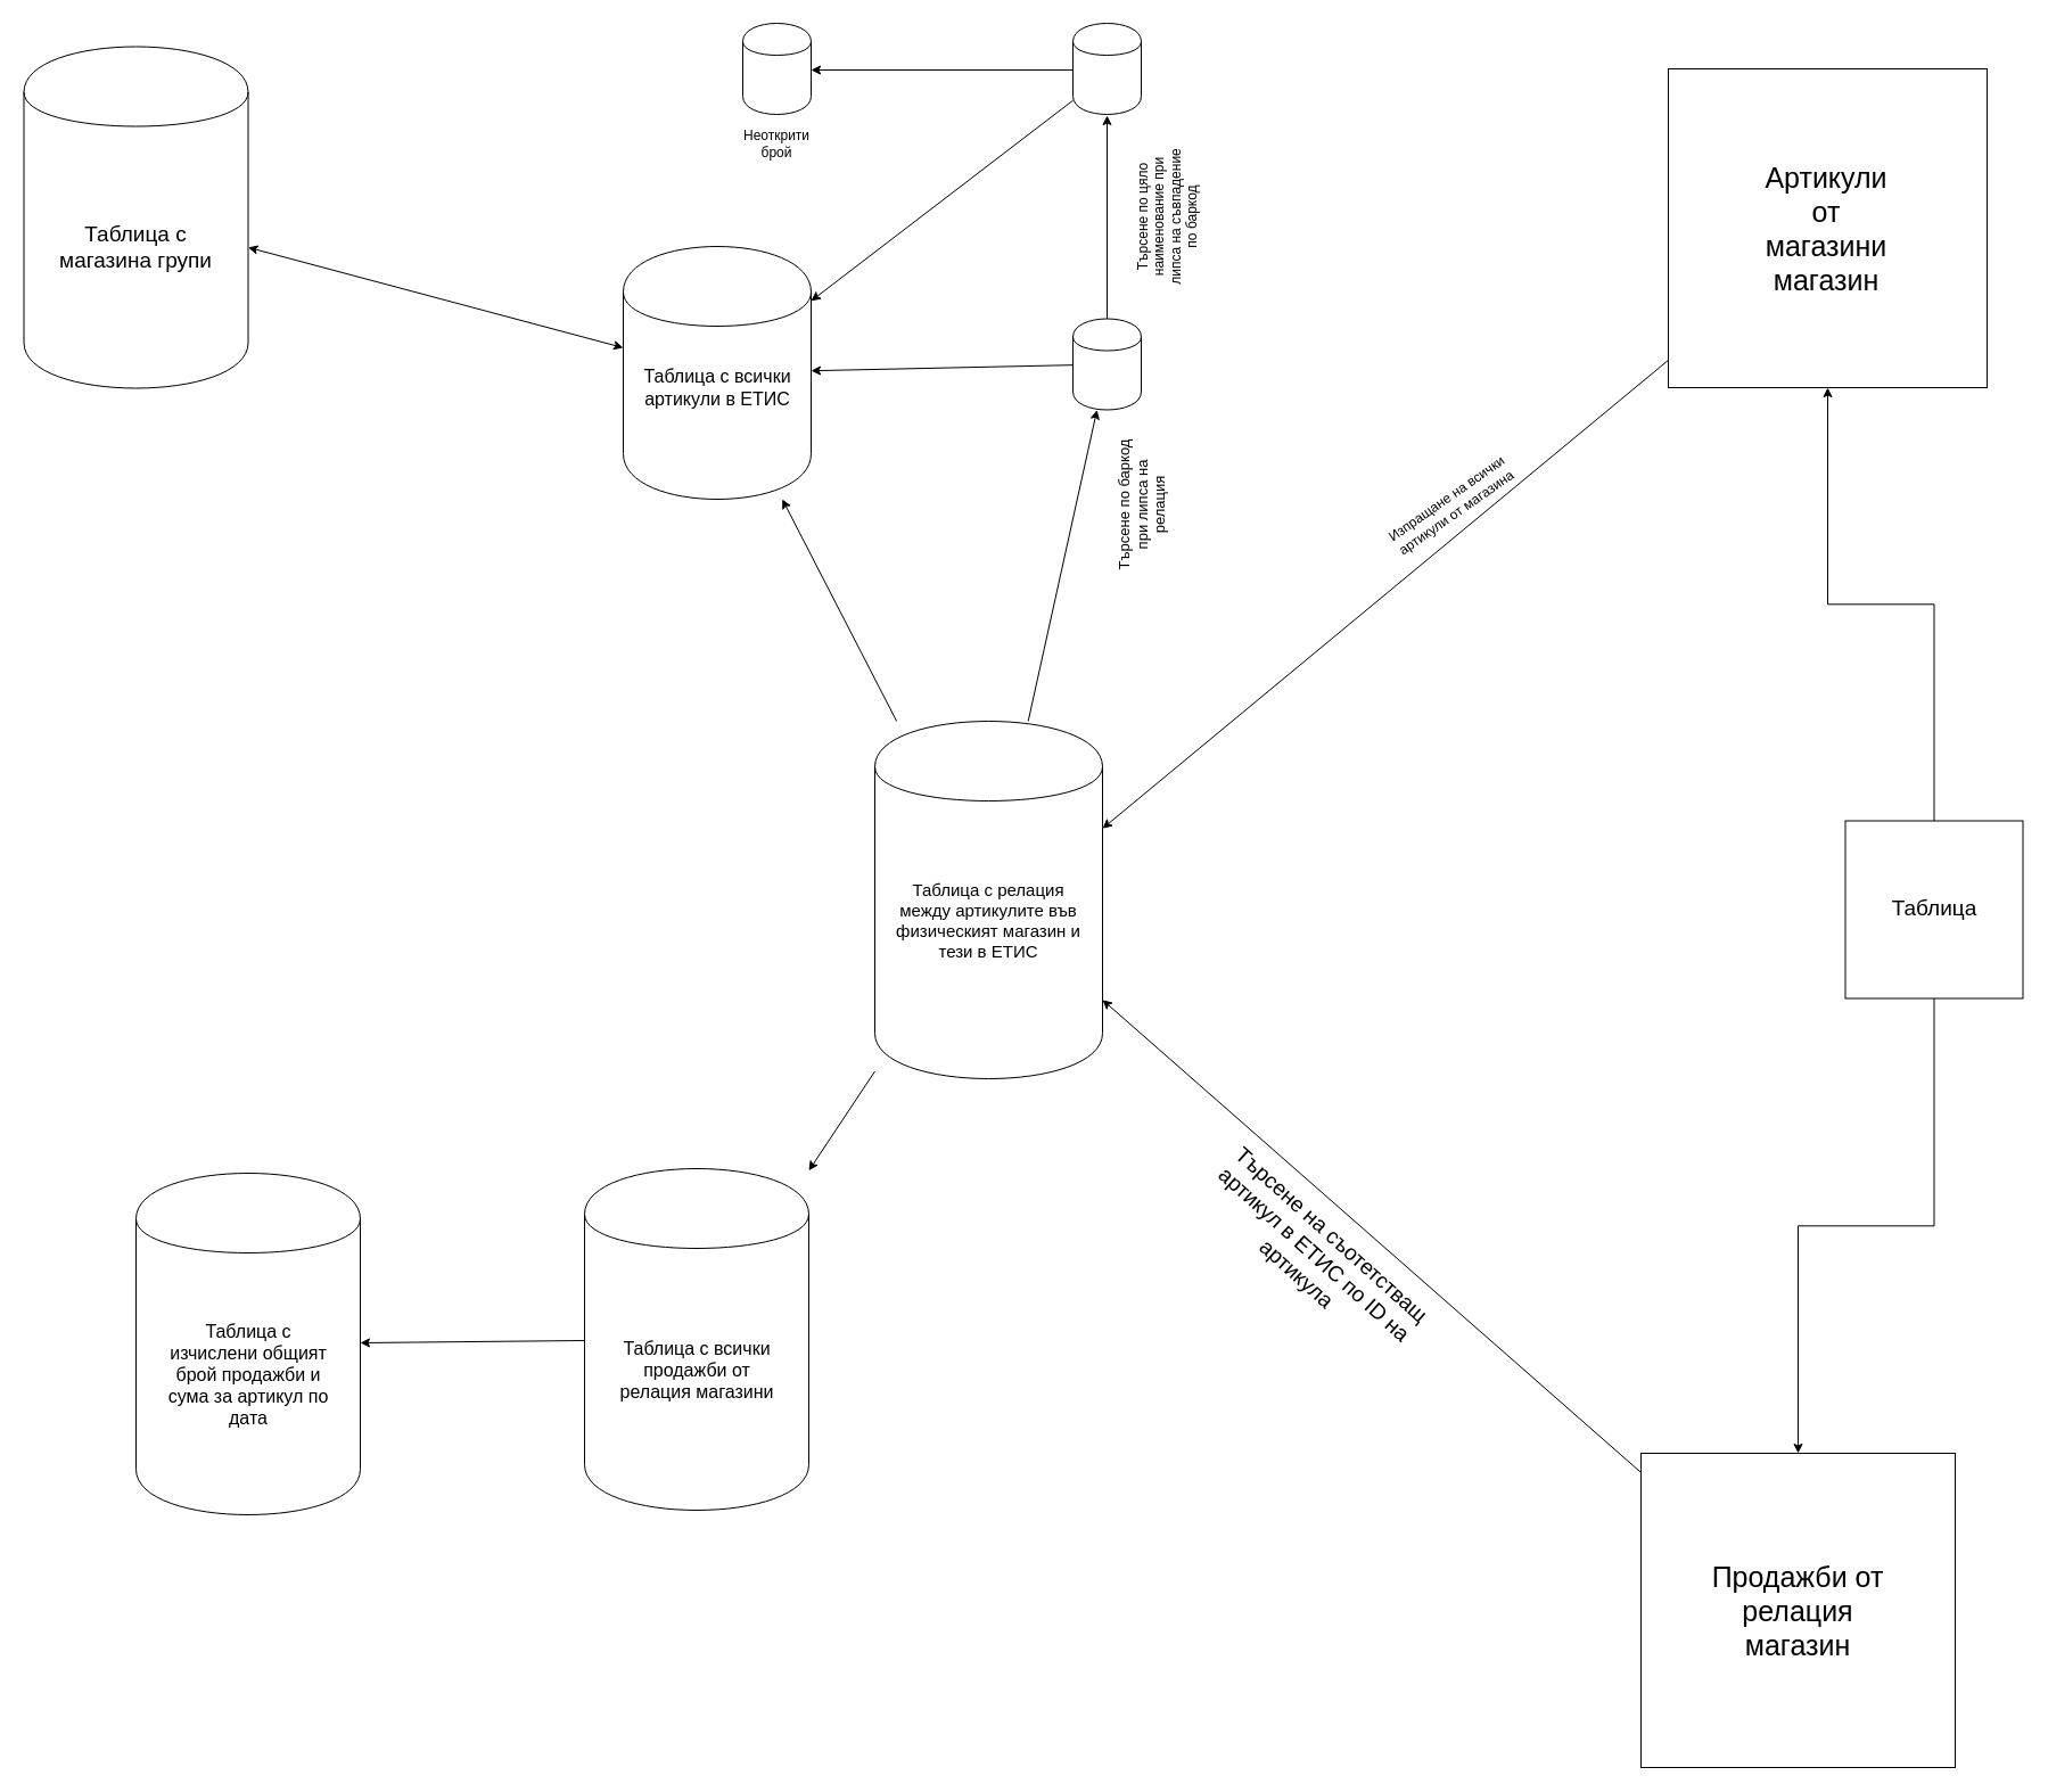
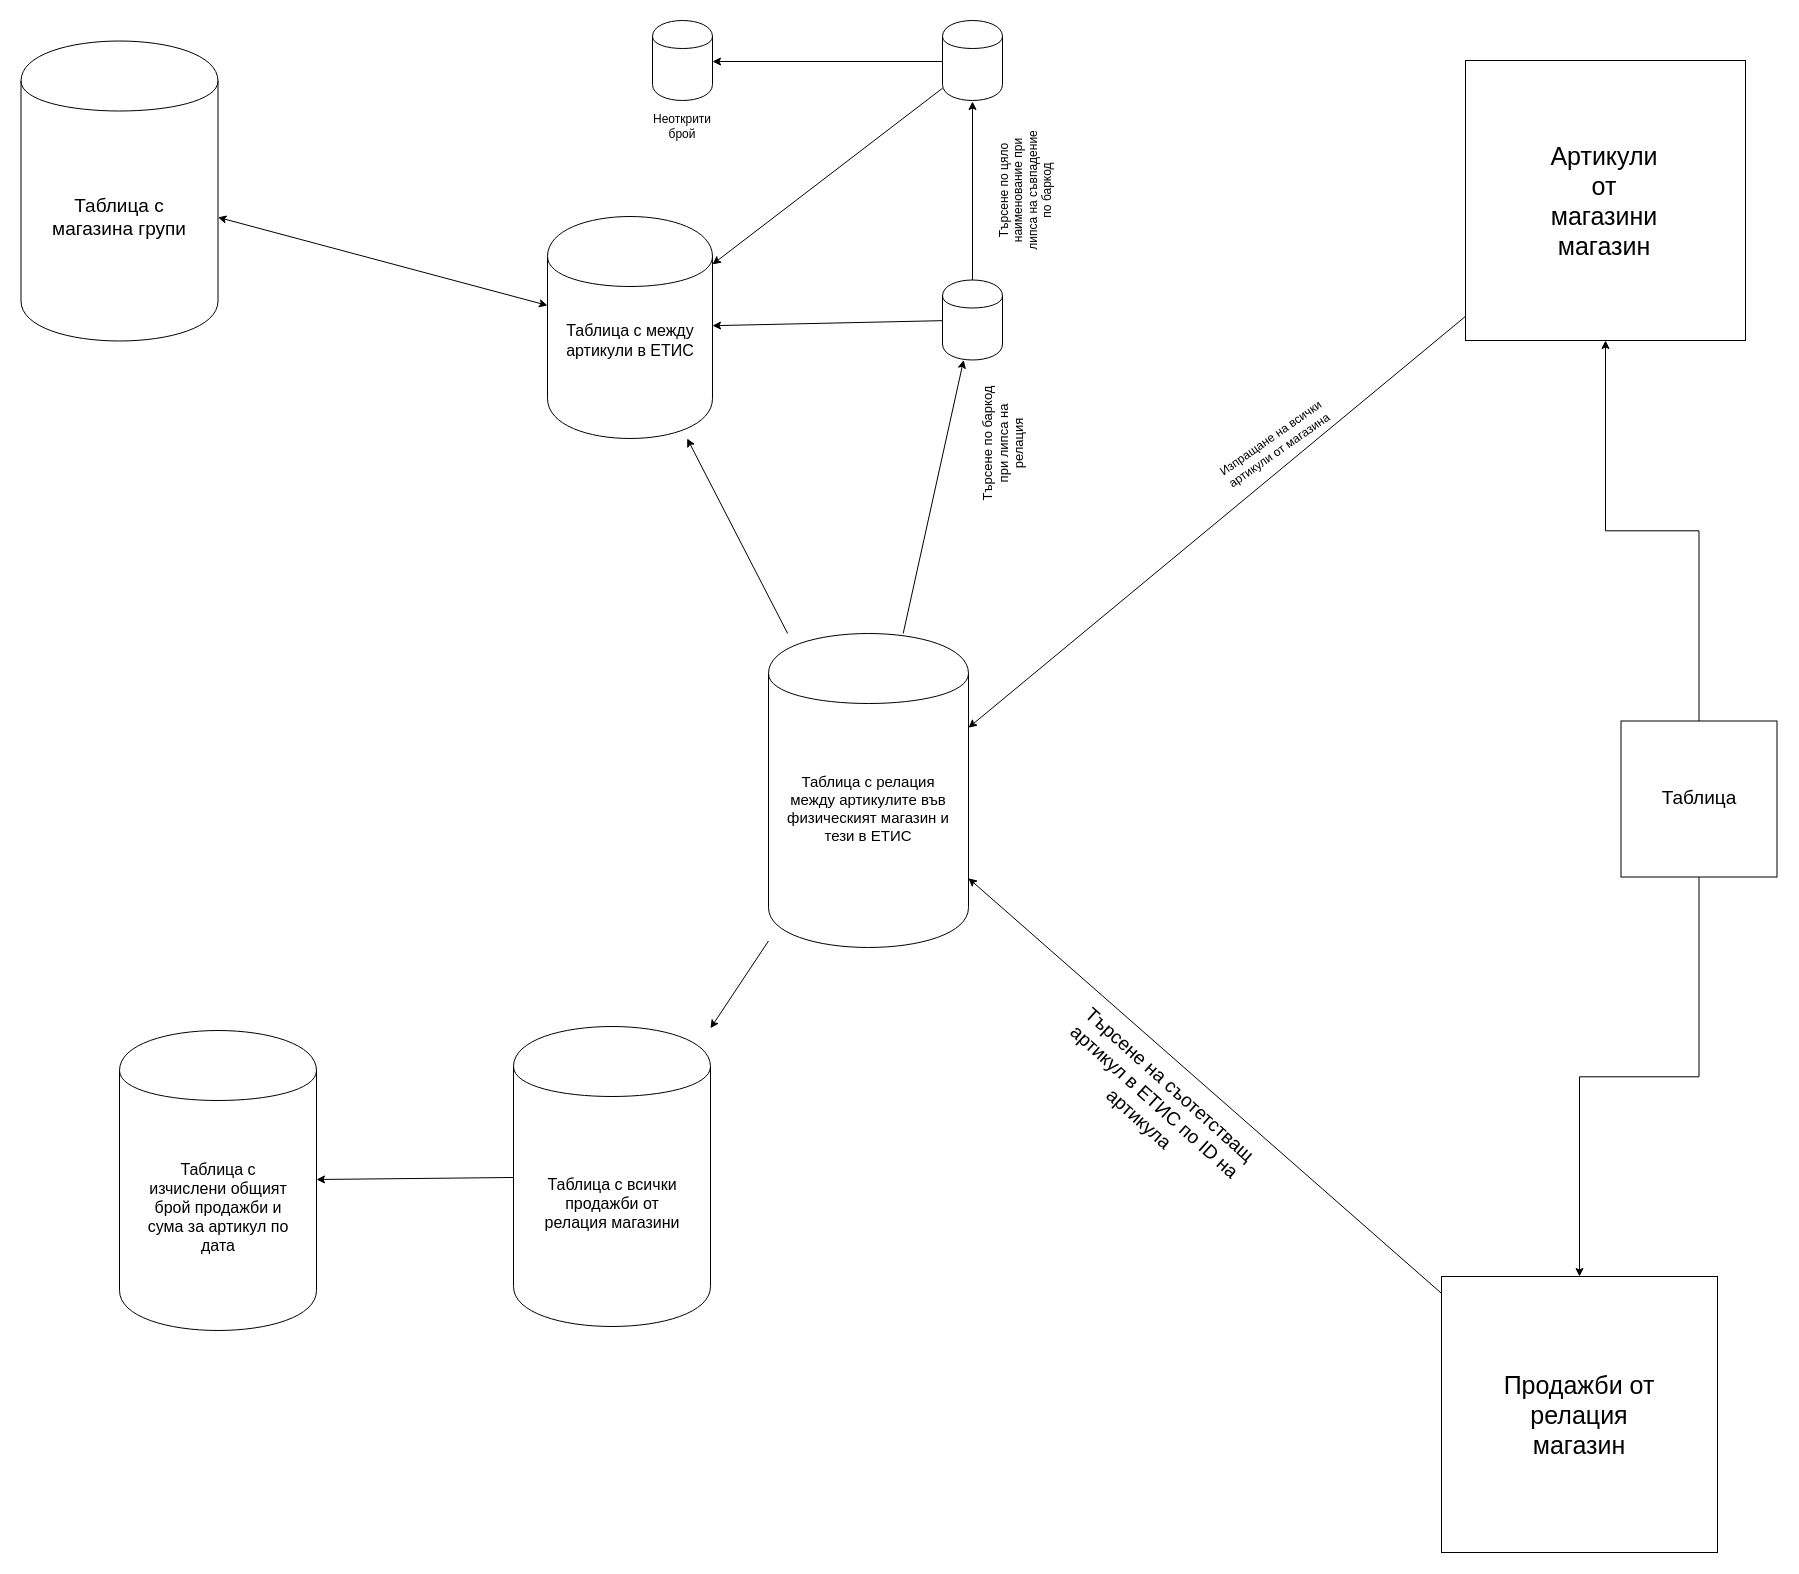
- <mxCell id="12" value="Таблица с всички артикули в ЕТИС&lt;br style=&quot;font-size: 16px;&quot;&gt;" style="text;html=1;strokeColor=none;fillColor=none;align=center;verticalAlign=middle;whiteSpace=wrap;rounded=0;fontSize=16;" parent="1" vertex="1"><mxGeometry x="555" y="330" width="150" height="20" as="geometry" /></mxCell>
+ <mxCell id="12" value="Таблица с между артикули в ЕТИС&lt;br style=&quot;font-size: 16px;&quot;&gt;" style="text;html=1;strokeColor=none;fillColor=none;align=center;verticalAlign=middle;whiteSpace=wrap;rounded=0;fontSize=16;" parent="1" vertex="1"><mxGeometry x="555" y="330" width="150" height="20" as="geometry" /></mxCell>
